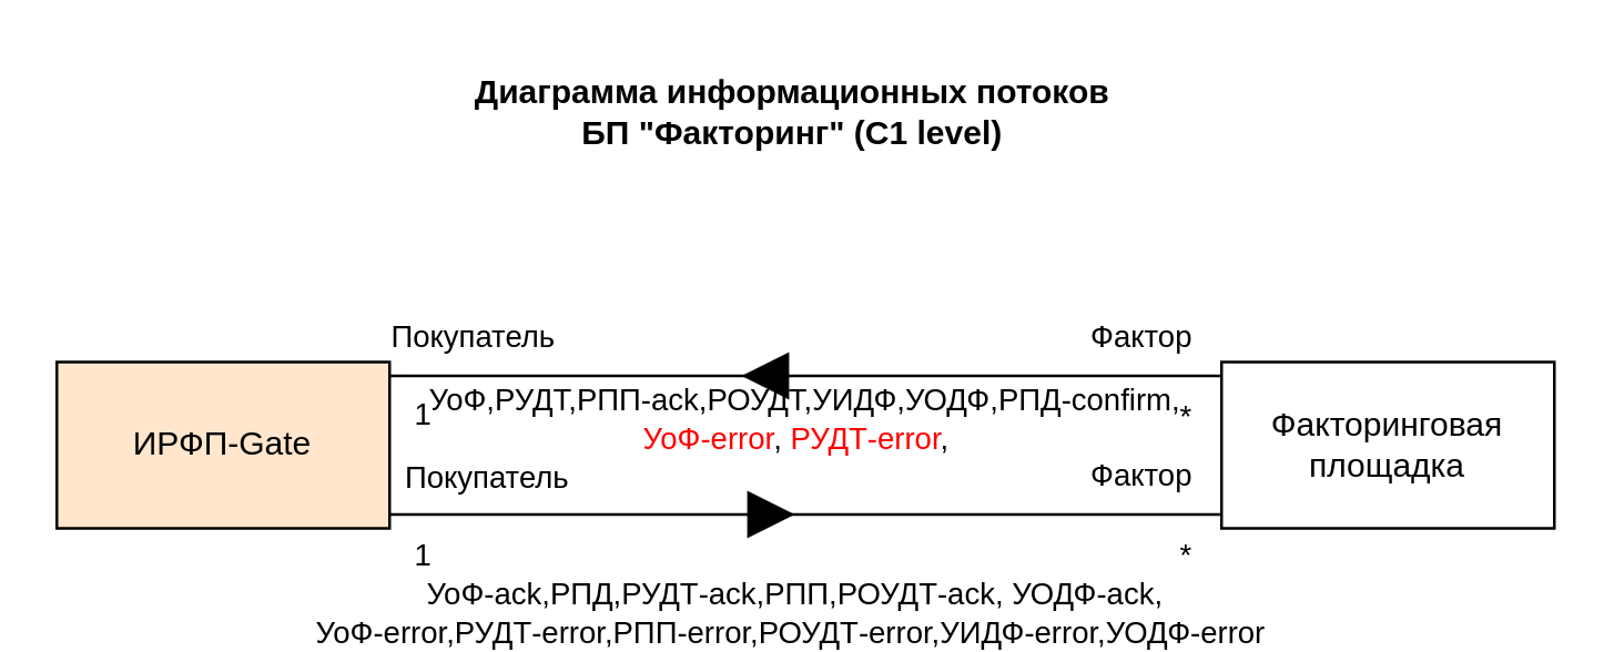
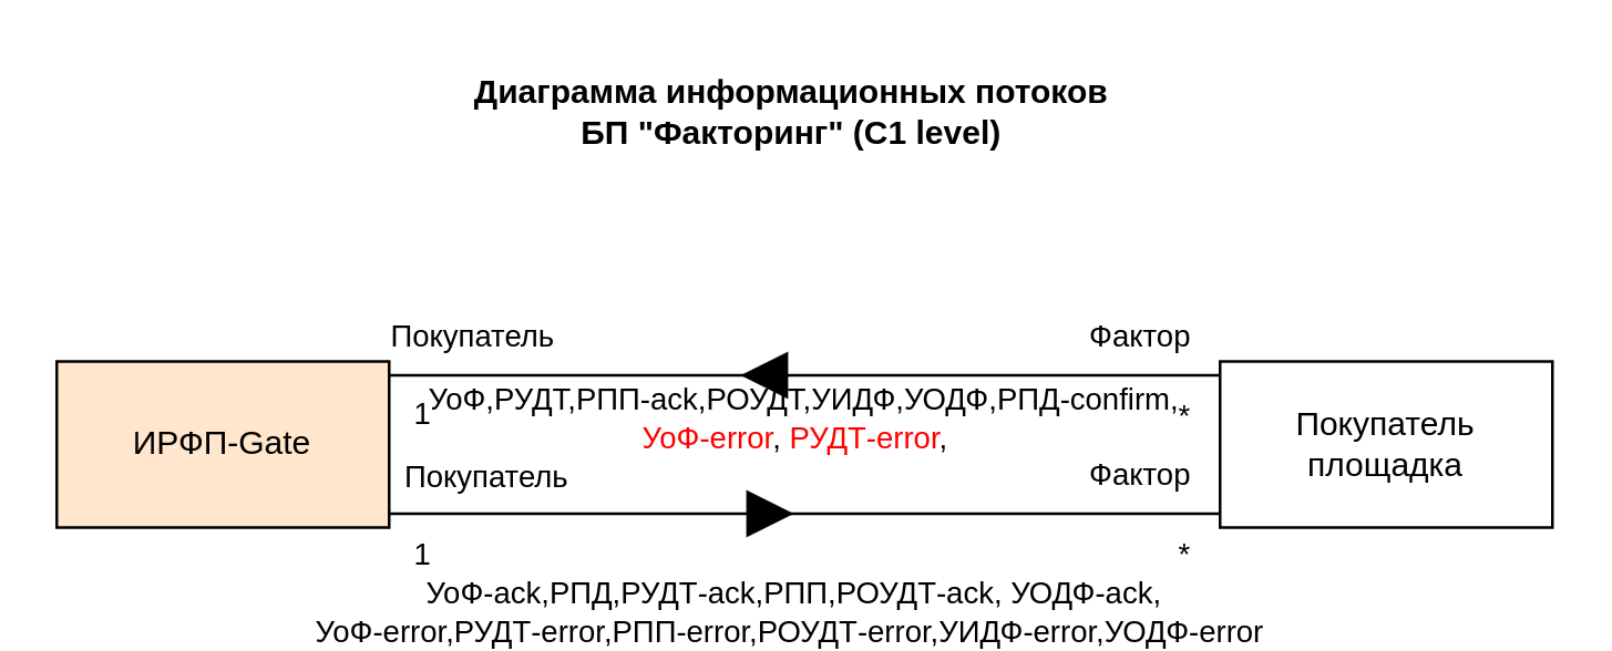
- <mxCell id="3" value="Факторинговая&lt;br&gt;площадка" style="rounded=0;whiteSpace=wrap;html=1;" parent="1" vertex="1"><mxGeometry x="440" y="130" width="120" height="60" as="geometry" /></mxCell>
+ <mxCell id="3" value="Покупатель&lt;br&gt;площадка" style="rounded=0;whiteSpace=wrap;html=1;" parent="1" vertex="1"><mxGeometry x="440" y="130" width="120" height="60" as="geometry" /></mxCell>
